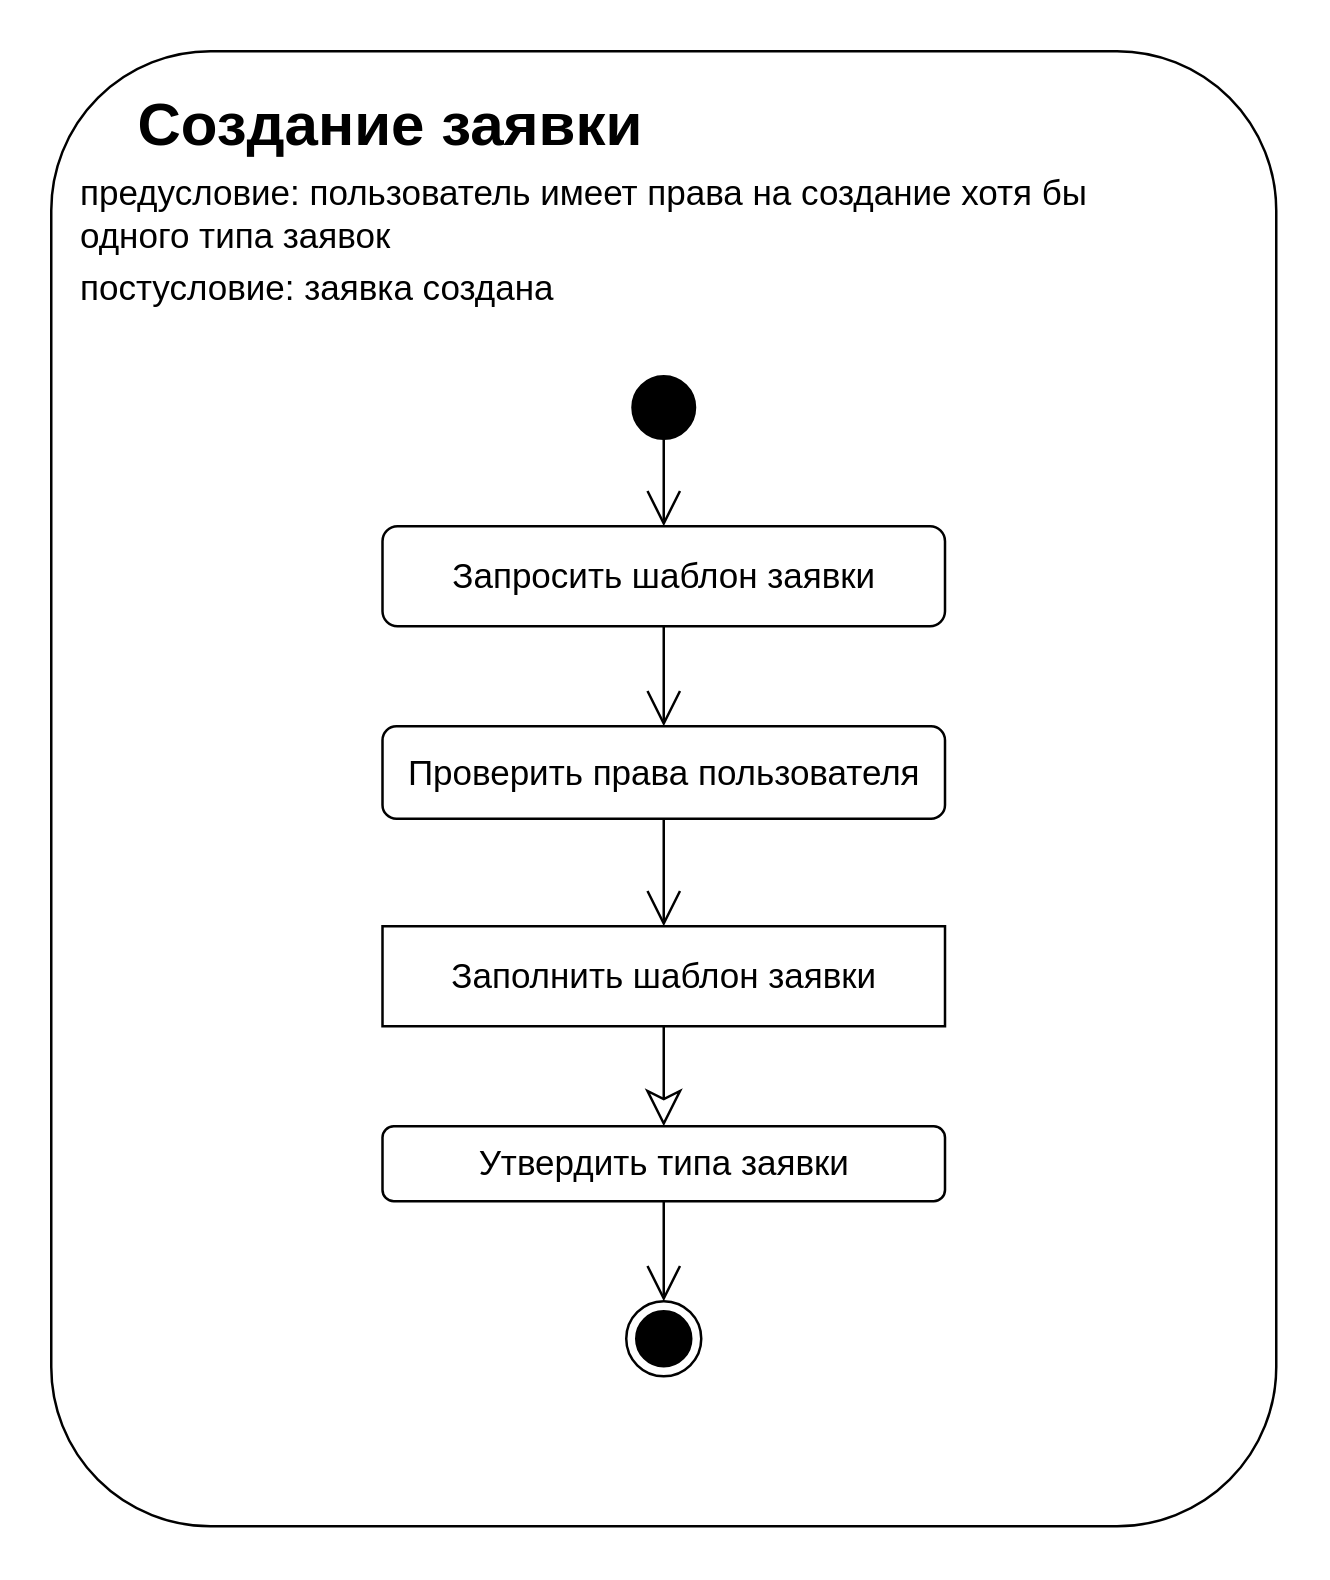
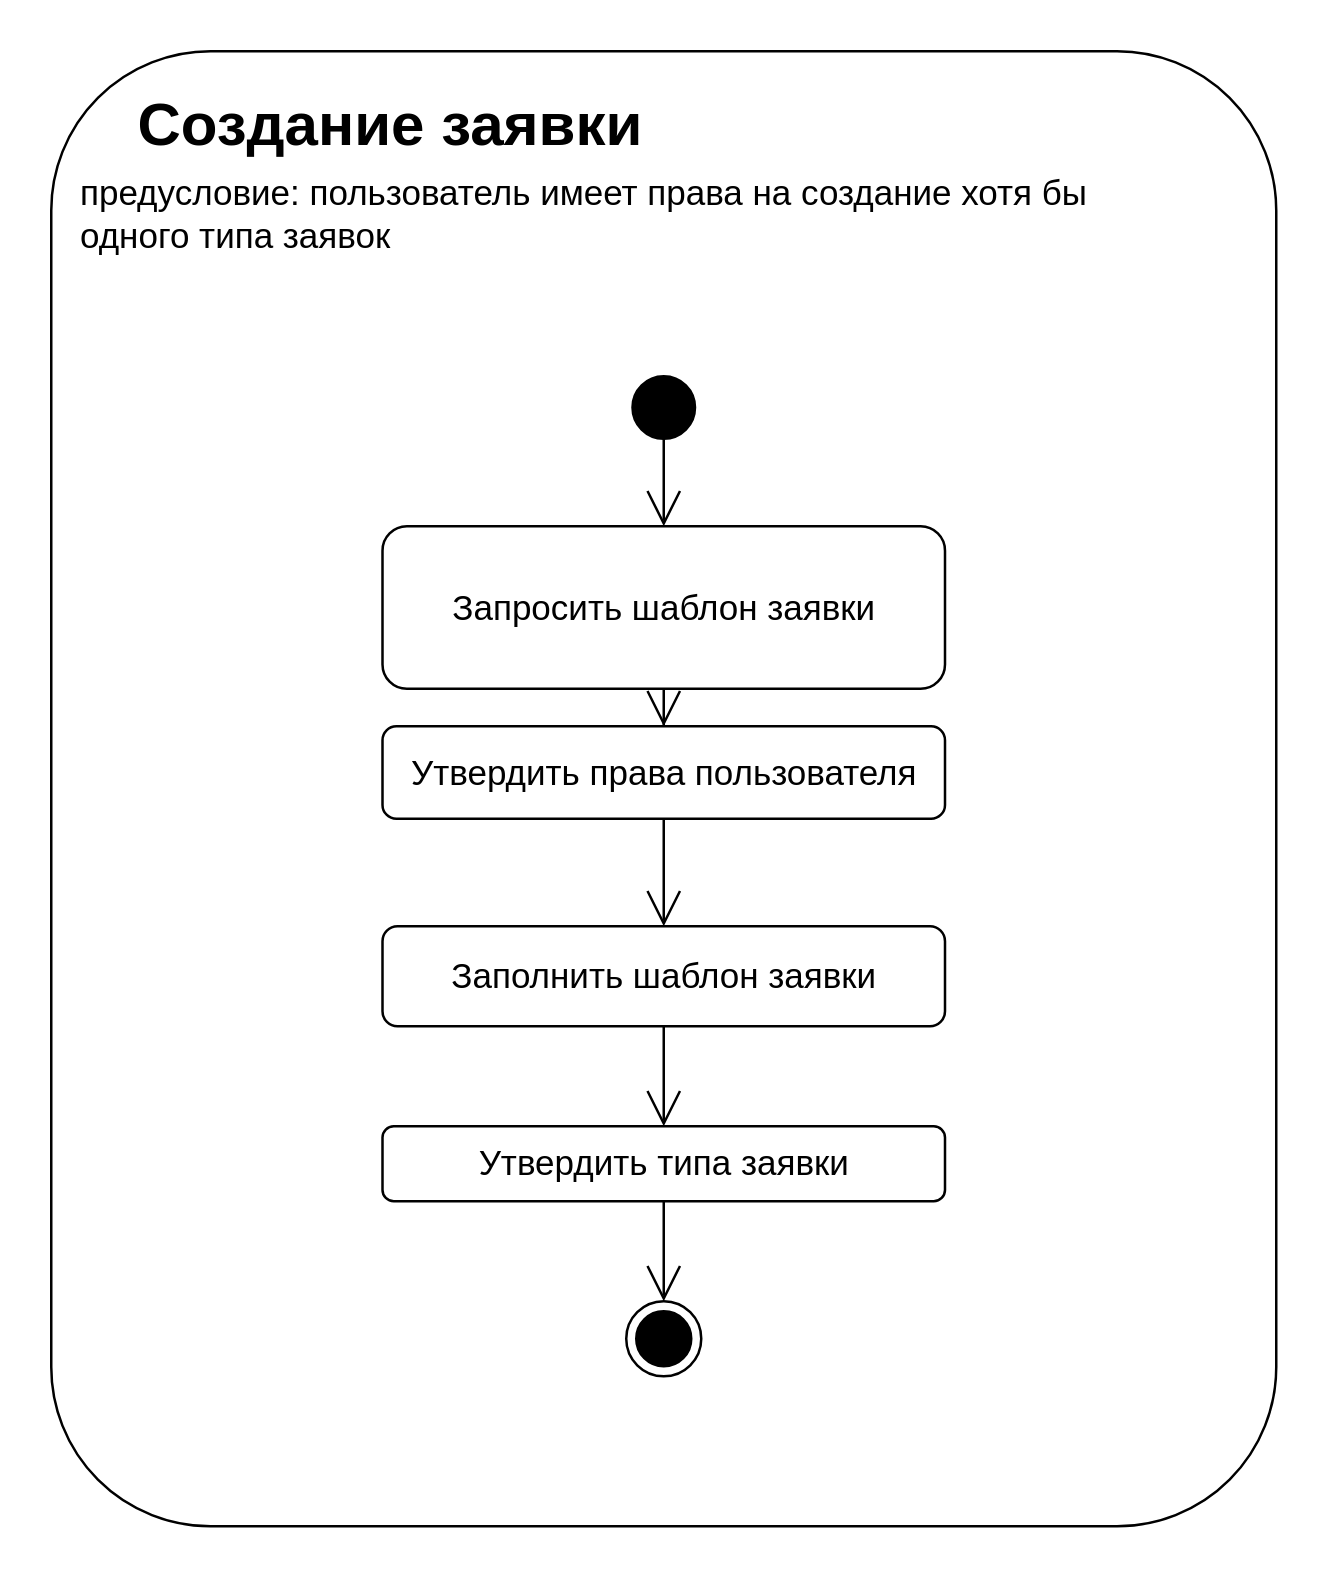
- <mxCell id="5" value="постусловие: заявка создана" style="text;html=1;strokeColor=none;fillColor=none;align=left;verticalAlign=middle;whiteSpace=wrap;rounded=0;fontSize=14;" vertex="1" parent="1"><mxGeometry x="30" y="100" width="430" height="30" as="geometry" /></mxCell>
- <mxCell id="9" value="Запросить шаблон заявки" style="rounded=1;whiteSpace=wrap;html=1;fontSize=14;strokeColor=#000000;align=center;" vertex="1" parent="1"><mxGeometry x="152.5" y="210" width="225" height="40" as="geometry" /></mxCell>
+ <mxCell id="9" value="Запросить шаблон заявки" style="rounded=1;whiteSpace=wrap;html=1;fontSize=14;strokeColor=#000000;align=center;" vertex="1" parent="1"><mxGeometry x="152.5" y="210" width="225" height="65" as="geometry" /></mxCell>
- <mxCell id="11" value="Проверить права пользователя" style="rounded=1;whiteSpace=wrap;html=1;fontSize=14;strokeColor=#000000;align=center;" vertex="1" parent="1"><mxGeometry x="152.5" y="290" width="225" height="37" as="geometry" /></mxCell>
+ <mxCell id="11" value="Утвердить права пользователя" style="rounded=1;whiteSpace=wrap;html=1;fontSize=14;strokeColor=#000000;align=center;" vertex="1" parent="1"><mxGeometry x="152.5" y="290" width="225" height="37" as="geometry" /></mxCell>
- <mxCell id="13" value="Заполнить шаблон заявки" style="whiteSpace=wrap;html=1;fontSize=14;strokeColor=#000000;align=center;spacingTop=0;spacingBottom=0;spacing=2;rounded=0;" vertex="1" parent="1"><mxGeometry x="152.5" y="370" width="225" height="40" as="geometry" /></mxCell>
+ <mxCell id="13" value="Заполнить шаблон заявки" style="rounded=1;whiteSpace=wrap;html=1;fontSize=14;strokeColor=#000000;align=center;spacingTop=0;spacingBottom=0;spacing=2;" vertex="1" parent="1"><mxGeometry x="152.5" y="370" width="225" height="40" as="geometry" /></mxCell>
- <mxCell id="12" style="edgeStyle=orthogonalEdgeStyle;rounded=0;orthogonalLoop=1;jettySize=auto;html=1;fontSize=14;endArrow=classic;endFill=0;startSize=6;endSize=12;strokeColor=#000000;" edge="1" parent="1" source="13" target="15"><mxGeometry relative="1" as="geometry"><mxPoint x="265" y="420" as="targetPoint" /></mxGeometry></mxCell>
+ <mxCell id="12" style="edgeStyle=orthogonalEdgeStyle;rounded=0;orthogonalLoop=1;jettySize=auto;html=1;fontSize=14;endArrow=open;endFill=0;startSize=6;endSize=12;strokeColor=#000000;" edge="1" parent="1" source="13" target="15"><mxGeometry relative="1" as="geometry"><mxPoint x="265" y="420" as="targetPoint" /></mxGeometry></mxCell>
